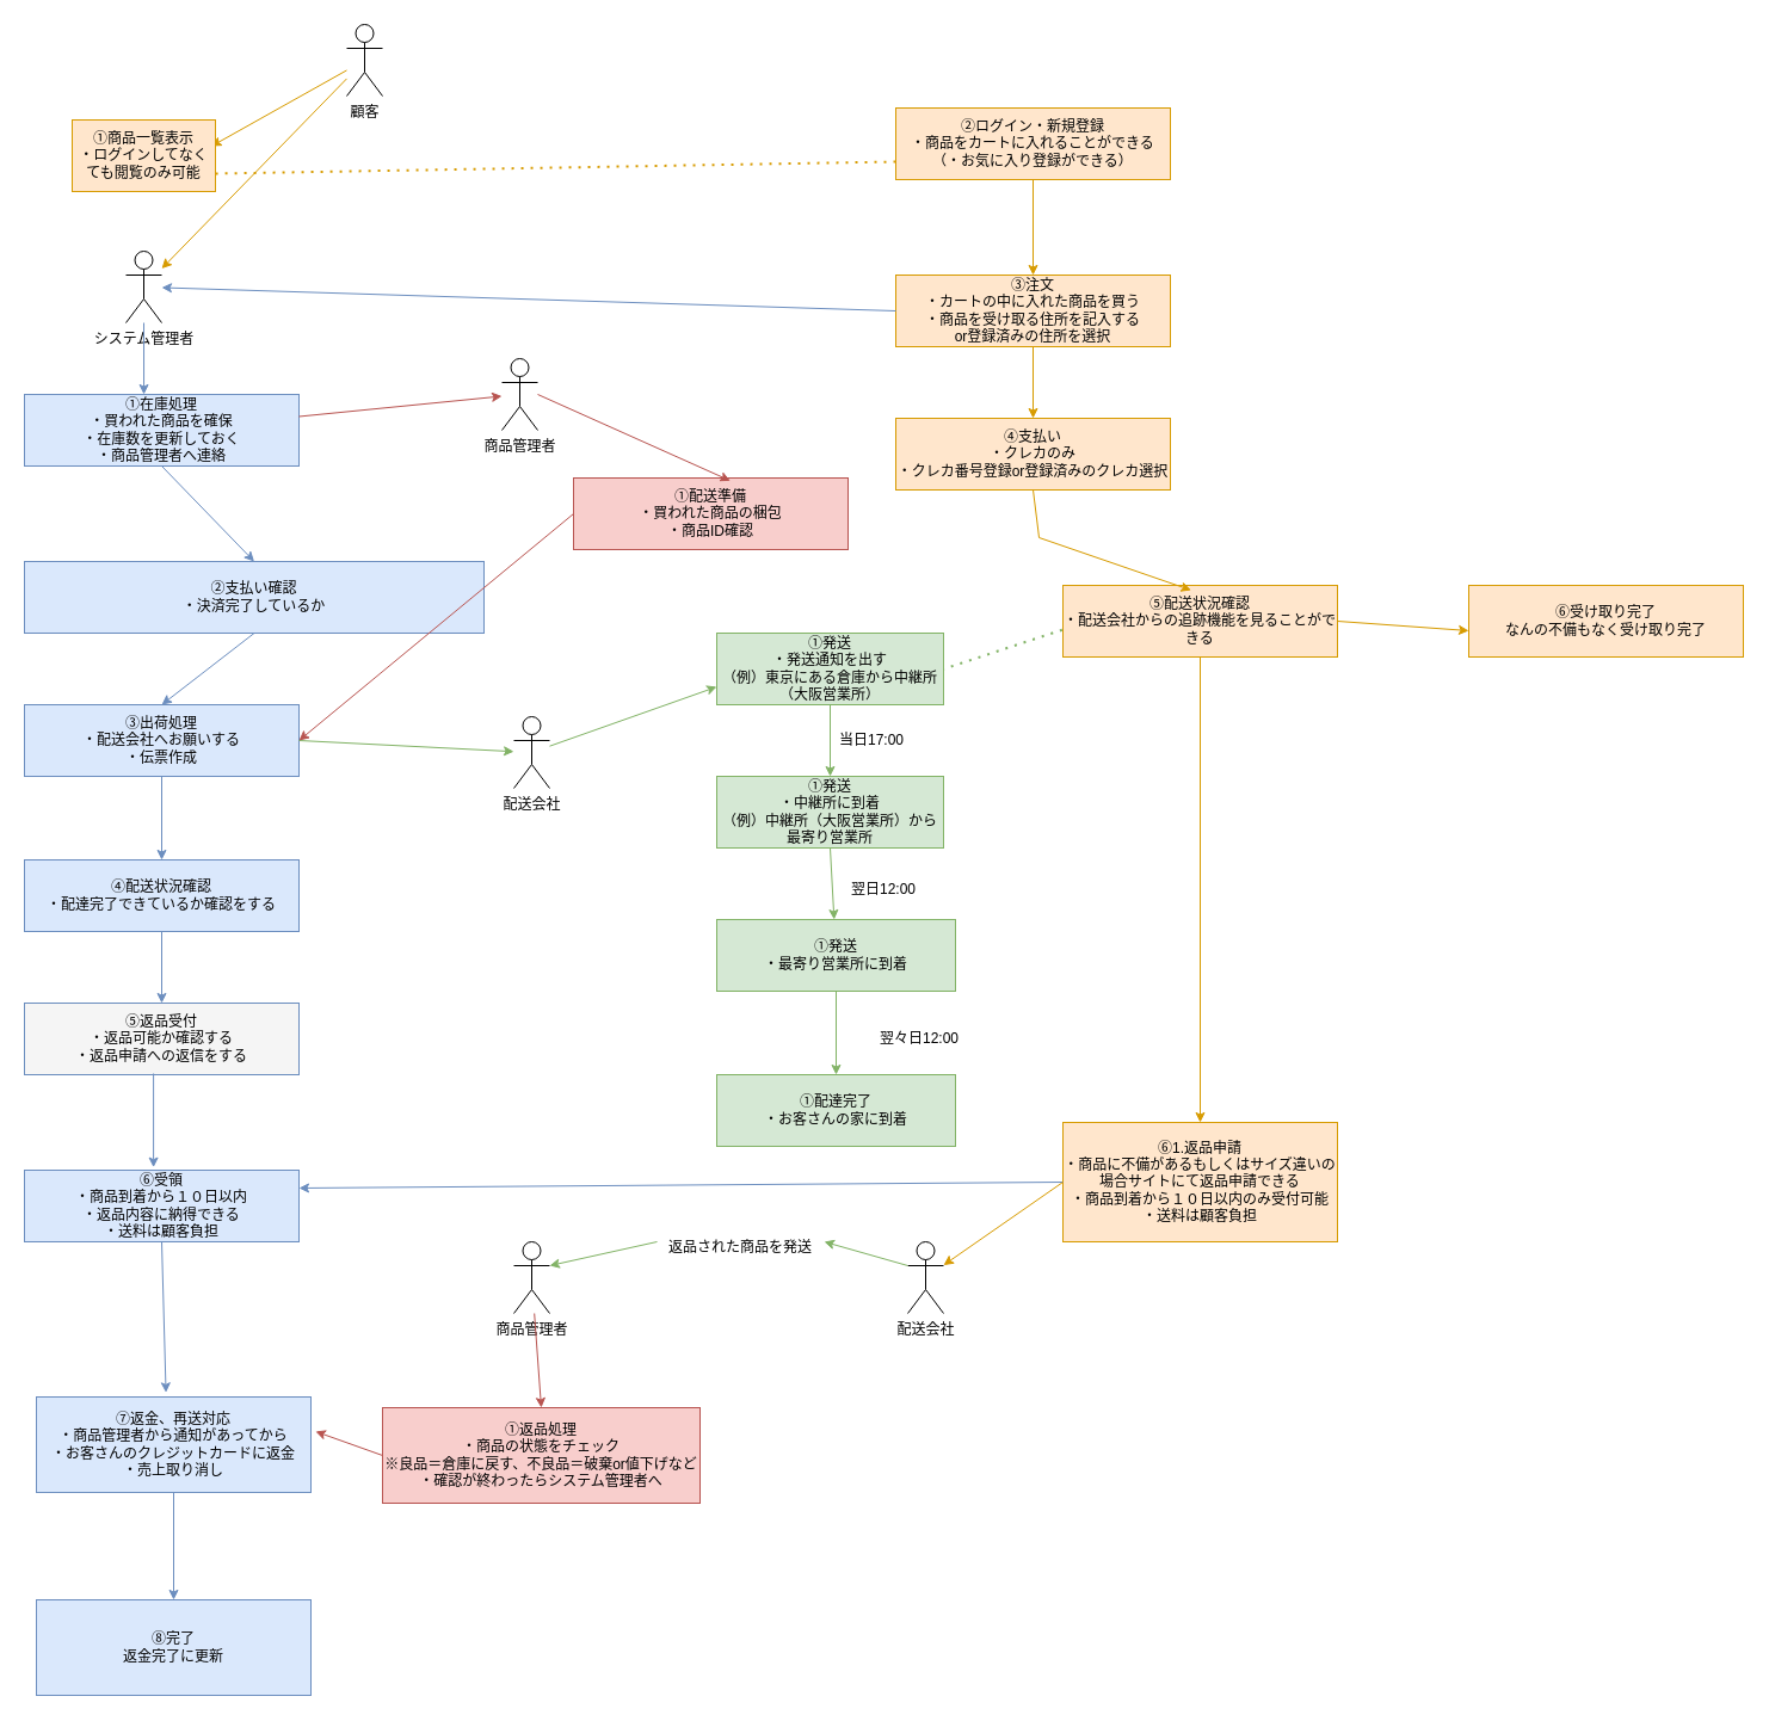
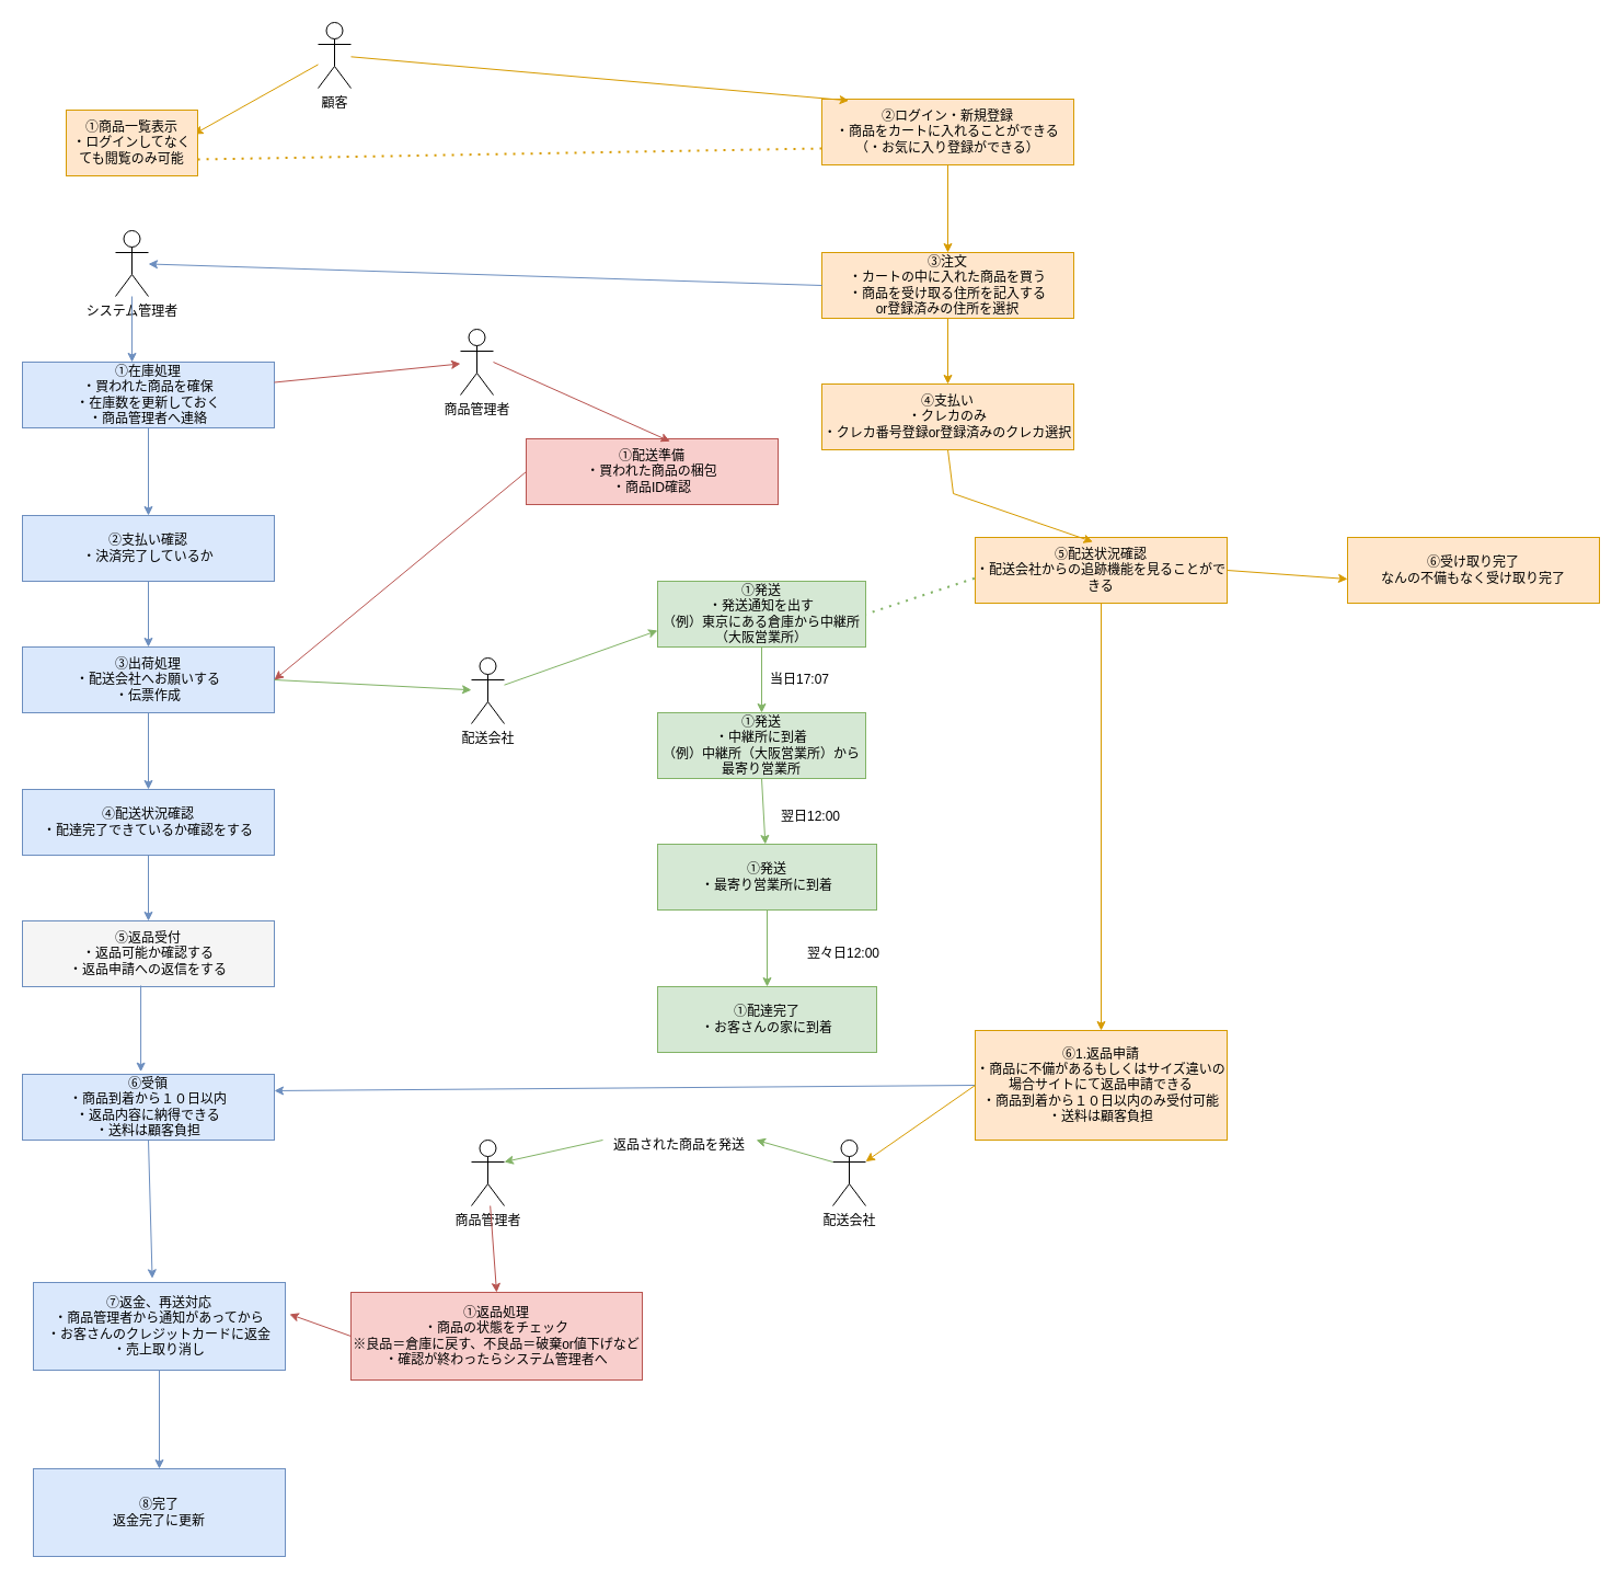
- <mxCell id="6" value="" style="endArrow=classic;html=1;rounded=0;fillColor=#ffe6cc;strokeColor=#d79b00;" parent="1" source="2" target="10" edge="1"><mxGeometry width="50" height="50" relative="1" as="geometry"><mxPoint x="413" y="110" as="sourcePoint" /><mxPoint x="310" y="182" as="targetPoint" /></mxGeometry></mxCell>
+ <mxCell id="6" value="" style="endArrow=classic;html=1;rounded=0;entryX=0.107;entryY=0.022;entryDx=0;entryDy=0;entryPerimeter=0;fillColor=#ffe6cc;strokeColor=#d79b00;" parent="1" source="2" target="5" edge="1"><mxGeometry width="50" height="50" relative="1" as="geometry"><mxPoint x="413" y="110" as="sourcePoint" /><mxPoint x="310" y="182" as="targetPoint" /></mxGeometry></mxCell>
- <mxCell id="16" value="②支払い確認&lt;br&gt;&lt;div&gt;・決済完了しているか&lt;/div&gt;" style="rounded=0;whiteSpace=wrap;html=1;fillColor=#dae8fc;strokeColor=#6c8ebf;" parent="1" vertex="1"><mxGeometry x="20" y="470" width="385" height="60" as="geometry" /></mxCell>
+ <mxCell id="16" value="②支払い確認&lt;br&gt;&lt;div&gt;・決済完了しているか&lt;/div&gt;" style="rounded=0;whiteSpace=wrap;html=1;fillColor=#dae8fc;strokeColor=#6c8ebf;" parent="1" vertex="1"><mxGeometry x="20" y="470" width="230" height="60" as="geometry" /></mxCell>
- <mxCell id="44" value="当日17:00" style="text;strokeColor=none;align=center;fillColor=none;html=1;verticalAlign=middle;whiteSpace=wrap;rounded=0;" parent="1" vertex="1"><mxGeometry x="700" y="605" width="60" height="30" as="geometry" /></mxCell>
+ <mxCell id="44" value="当日17:07" style="text;strokeColor=none;align=center;fillColor=none;html=1;verticalAlign=middle;whiteSpace=wrap;rounded=0;" parent="1" vertex="1"><mxGeometry x="700" y="605" width="60" height="30" as="geometry" /></mxCell>
